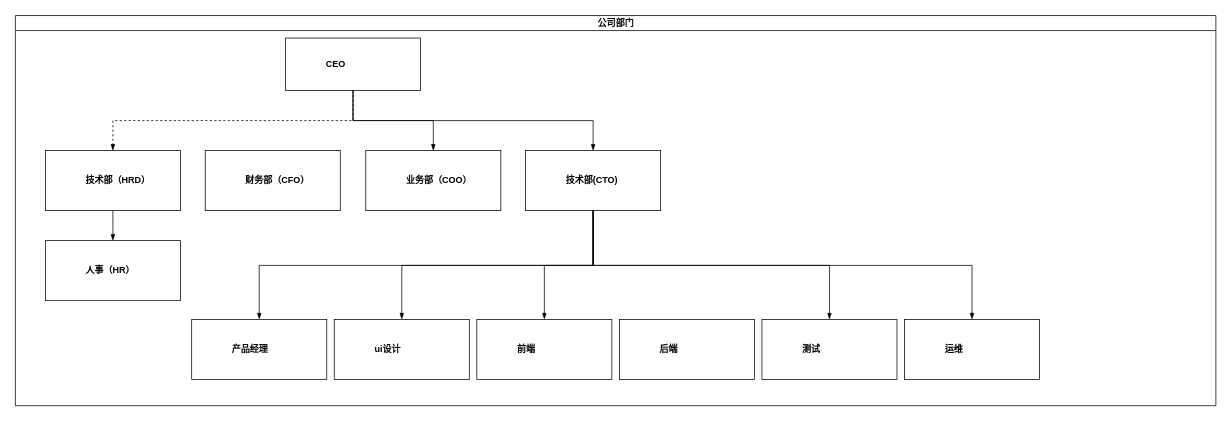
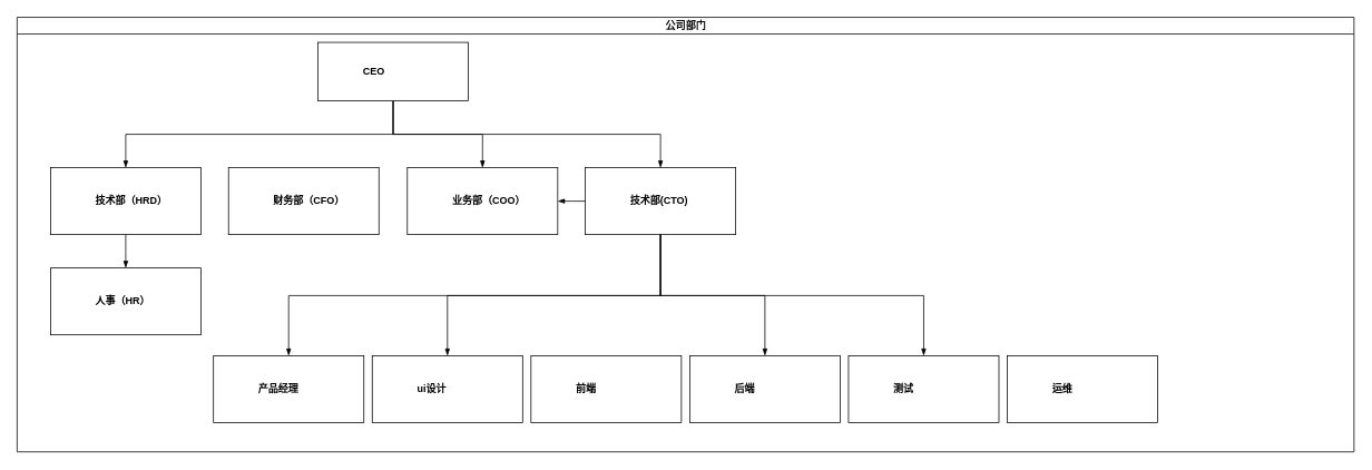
- <mxCell id="4" value="" style="endArrow=blockThin;endFill=1;fontSize=11;edgeStyle=elbowEdgeStyle;elbow=vertical;rounded=0;dashed=1;" parent="2" source="3" target="5" edge="1"><mxGeometry relative="1" as="geometry" /></mxCell>
+ <mxCell id="4" value="" style="endArrow=blockThin;endFill=1;fontSize=11;edgeStyle=elbowEdgeStyle;elbow=vertical;rounded=0;" parent="2" source="3" target="5" edge="1"><mxGeometry relative="1" as="geometry" /></mxCell>
- <mxCell id="21" value="" style="endArrow=blockThin;endFill=1;fontSize=11;edgeStyle=elbowEdgeStyle;elbow=vertical;rounded=0;" edge="1" parent="2" source="10" target="18"><mxGeometry relative="1" as="geometry"><mxPoint x="770" y="260" as="sourcePoint" /><mxPoint x="1340" y="325" as="targetPoint" /></mxGeometry></mxCell>
+ <mxCell id="21" value="" style="endArrow=blockThin;endFill=1;fontSize=11;edgeStyle=elbowEdgeStyle;elbow=vertical;rounded=0;" edge="1" parent="2" source="10" target="8"><mxGeometry relative="1" as="geometry"><mxPoint x="770" y="260" as="sourcePoint" /><mxPoint x="1340" y="325" as="targetPoint" /></mxGeometry></mxCell>
- <mxCell id="23" value="" style="endArrow=blockThin;endFill=1;fontSize=11;edgeStyle=elbowEdgeStyle;elbow=vertical;rounded=0;" edge="1" parent="2" source="10" target="17"><mxGeometry relative="1" as="geometry"><mxPoint x="770" y="260" as="sourcePoint" /><mxPoint x="960" y="325" as="targetPoint" /></mxGeometry></mxCell>
+ <mxCell id="23" value="" style="endArrow=blockThin;endFill=1;fontSize=11;edgeStyle=elbowEdgeStyle;elbow=vertical;rounded=0;" edge="1" parent="2" source="10" target="20"><mxGeometry relative="1" as="geometry"><mxPoint x="770" y="260" as="sourcePoint" /><mxPoint x="960" y="325" as="targetPoint" /></mxGeometry></mxCell>
